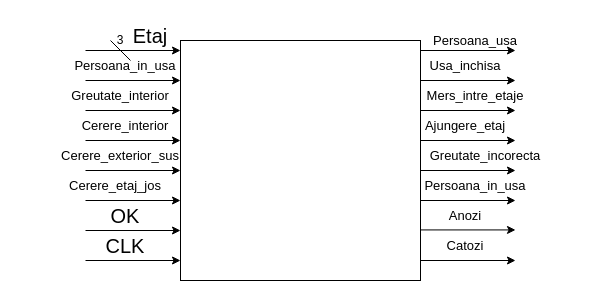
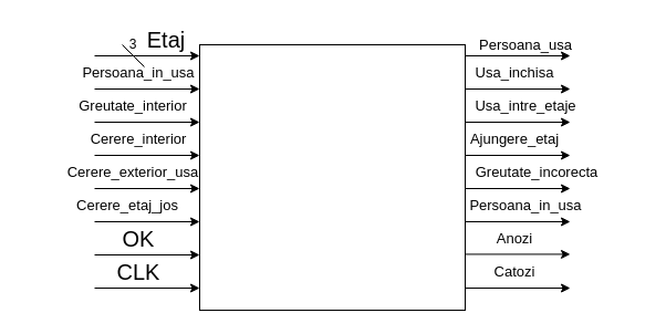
- <mxCell id="23" value="&lt;font color=&quot;#000000&quot;&gt;&lt;span style=&quot;font-size: 13px;&quot;&gt;Mers_intre_etaje&lt;br&gt;&lt;/span&gt;&lt;/font&gt;" style="text;html=1;strokeColor=none;fillColor=none;align=center;verticalAlign=middle;whiteSpace=wrap;rounded=0;cloneable=0;" vertex="1" parent="1"><mxGeometry x="380" y="80" width="190" height="30" as="geometry" /></mxCell>
+ <mxCell id="23" value="&lt;font color=&quot;#000000&quot;&gt;&lt;span style=&quot;font-size: 13px;&quot;&gt;Usa_intre_etaje&lt;br&gt;&lt;/span&gt;&lt;/font&gt;" style="text;html=1;strokeColor=none;fillColor=none;align=center;verticalAlign=middle;whiteSpace=wrap;rounded=0;cloneable=0;" vertex="1" parent="1"><mxGeometry x="380" y="80" width="190" height="30" as="geometry" /></mxCell>
- <mxCell id="17" value="&lt;font color=&quot;#000000&quot;&gt;&lt;span style=&quot;font-size: 13px;&quot;&gt;Cerere_exterior_sus&lt;br&gt;&lt;/span&gt;&lt;/font&gt;" style="text;html=1;strokeColor=none;fillColor=none;align=center;verticalAlign=middle;whiteSpace=wrap;rounded=0;cloneable=0;" vertex="1" parent="1"><mxGeometry x="25" y="140" width="190" height="30" as="geometry" /></mxCell>
+ <mxCell id="17" value="&lt;font color=&quot;#000000&quot;&gt;&lt;span style=&quot;font-size: 13px;&quot;&gt;Cerere_exterior_usa&lt;br&gt;&lt;/span&gt;&lt;/font&gt;" style="text;html=1;strokeColor=none;fillColor=none;align=center;verticalAlign=middle;whiteSpace=wrap;rounded=0;cloneable=0;" vertex="1" parent="1"><mxGeometry x="25" y="140" width="190" height="30" as="geometry" /></mxCell>
